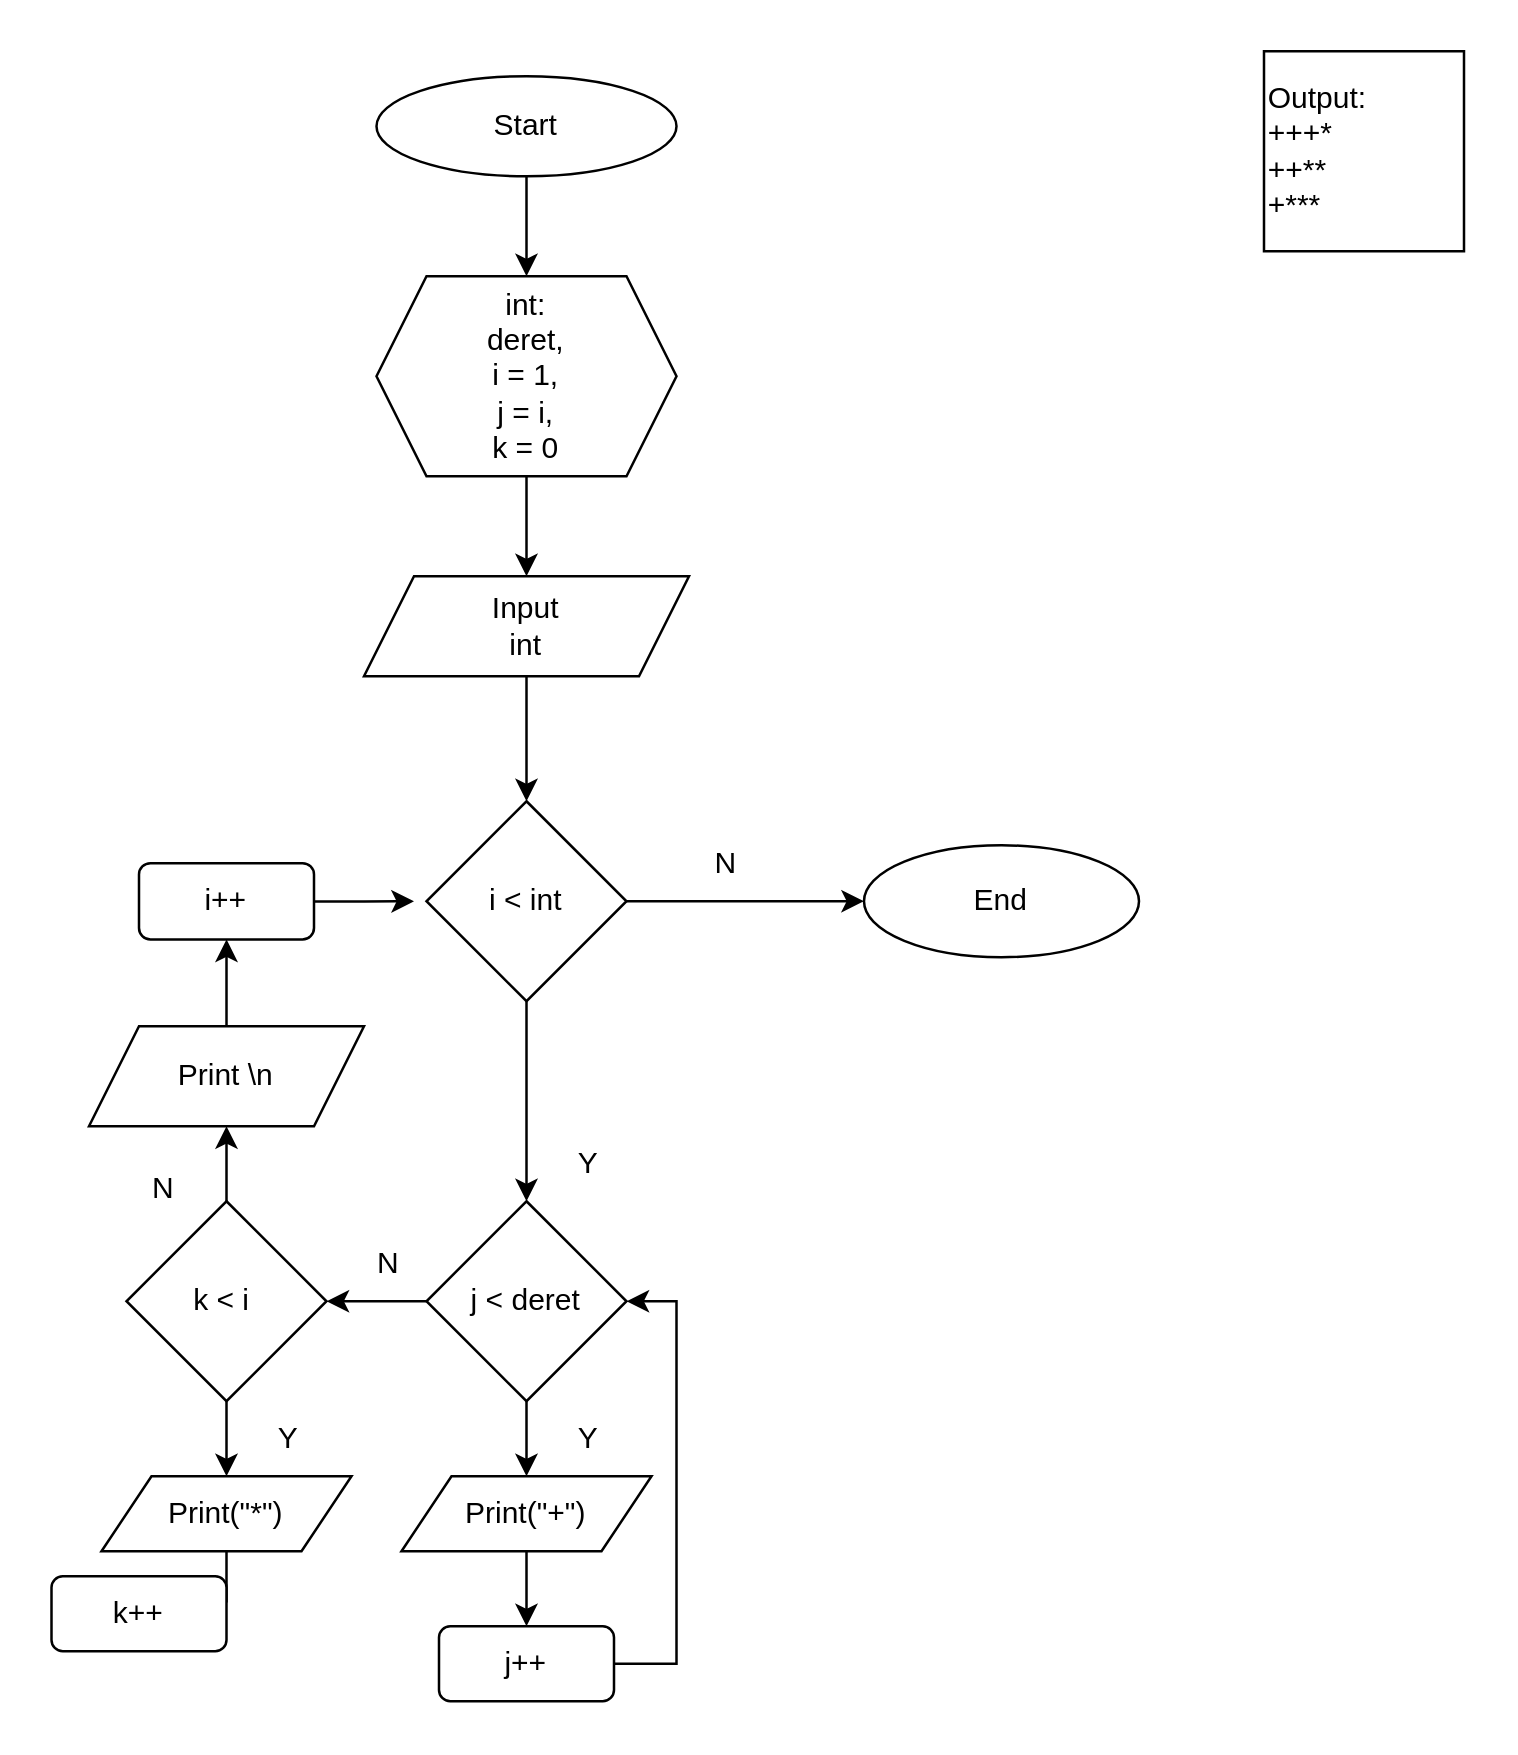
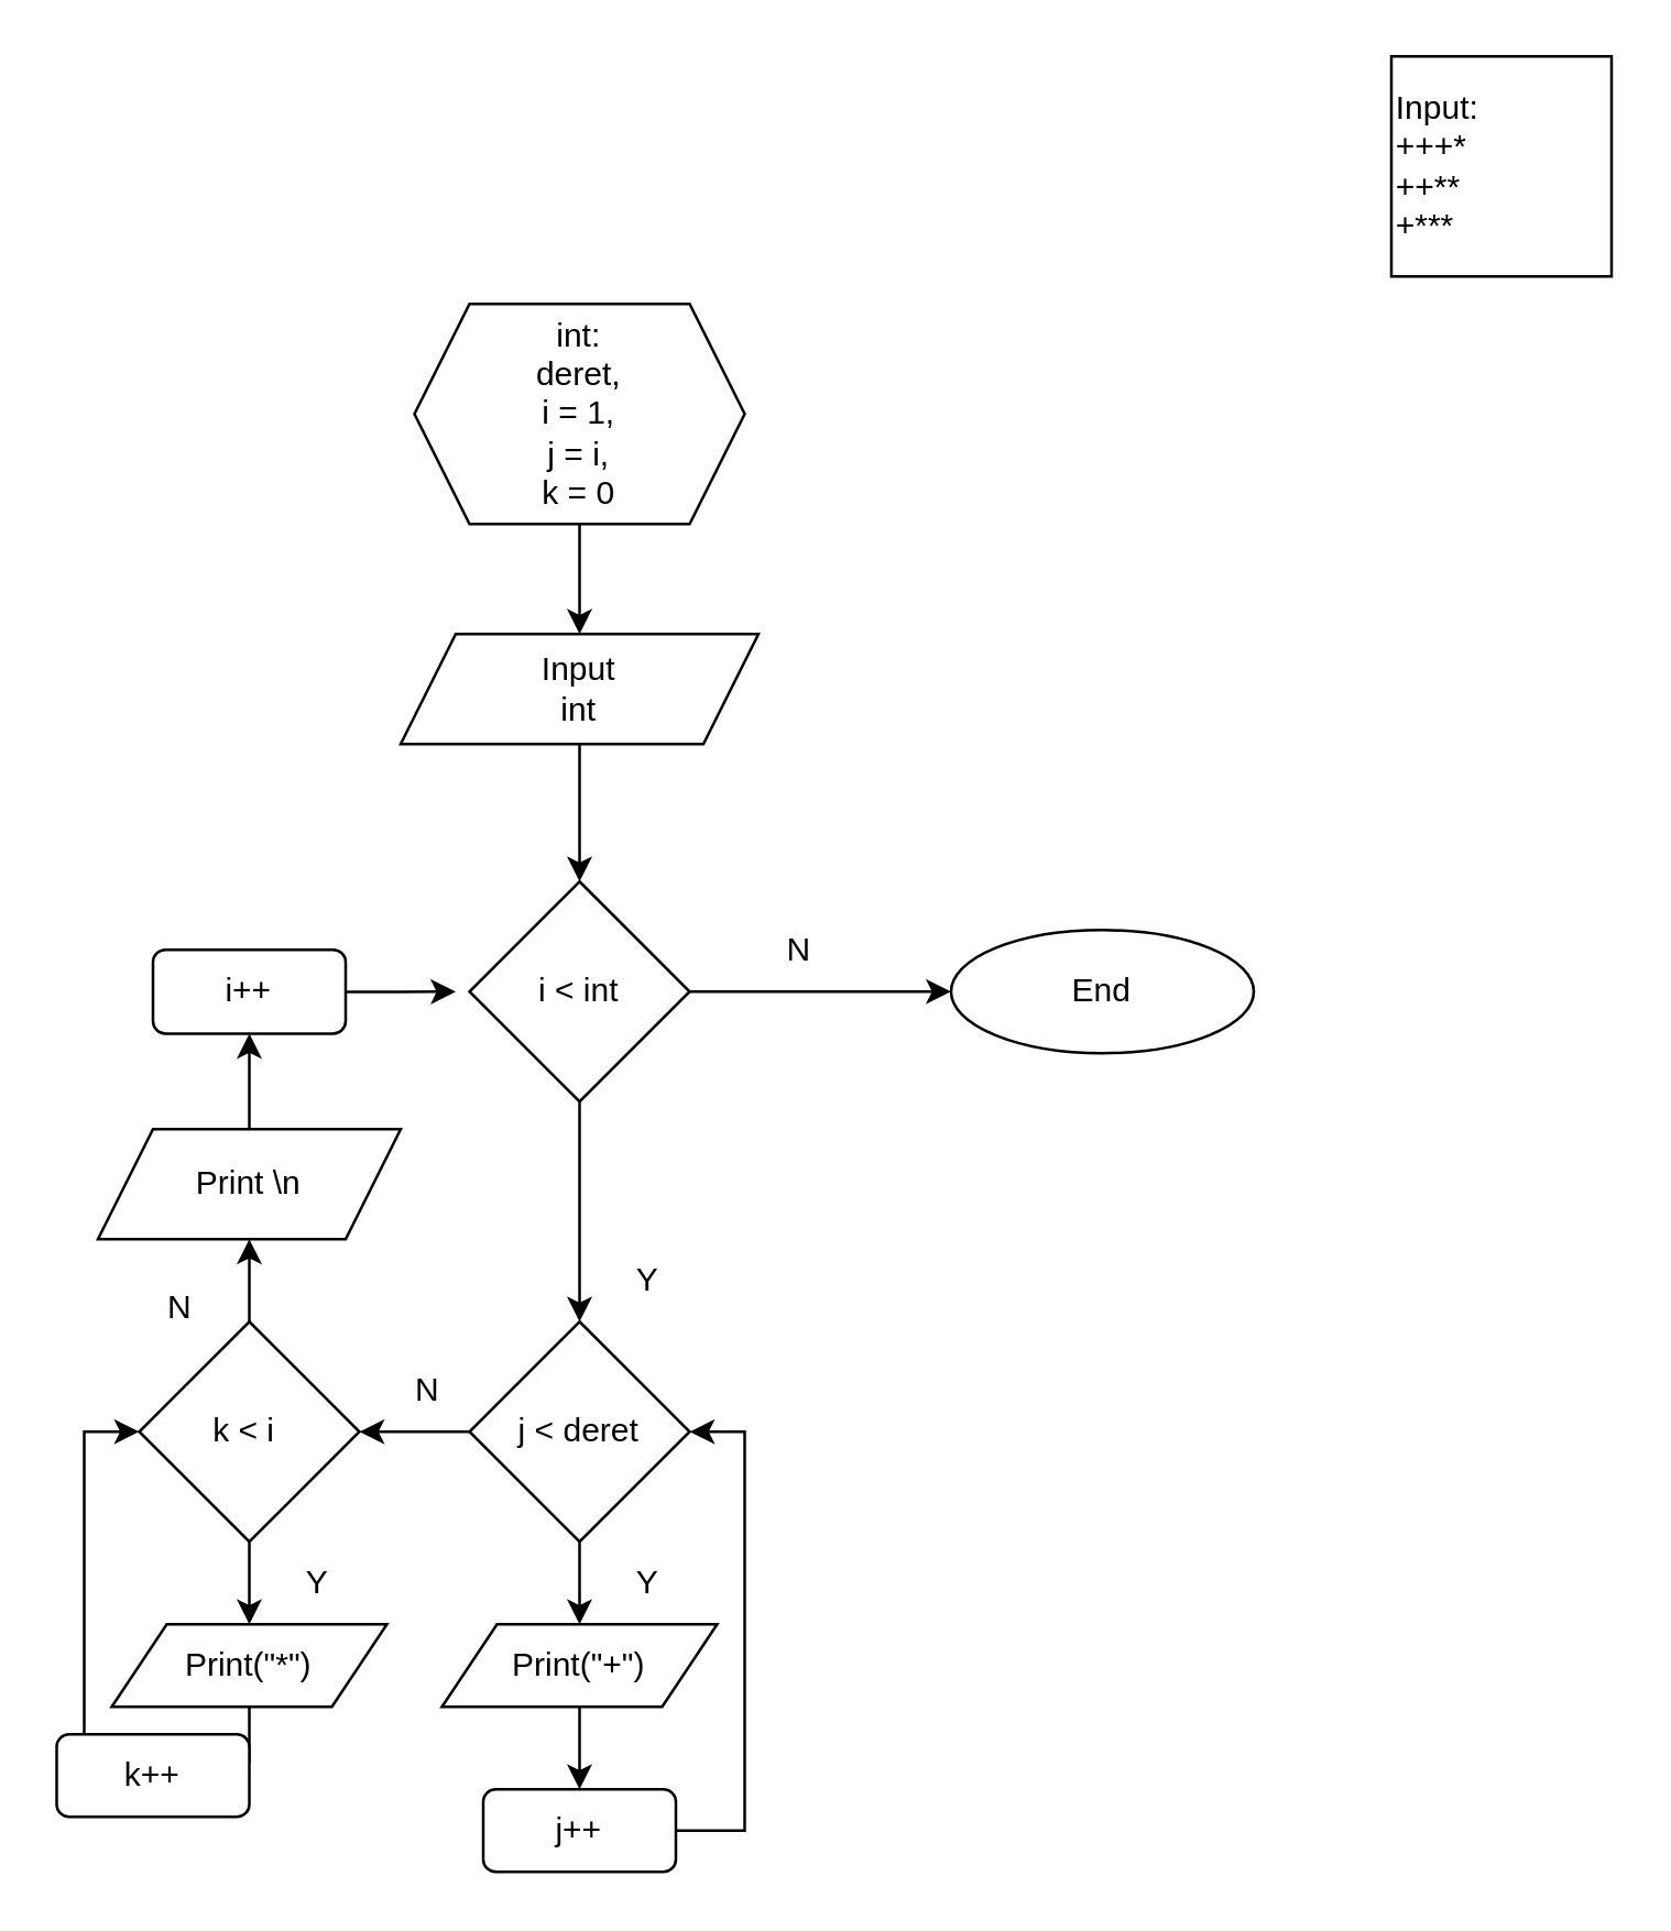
- <mxCell id="4" value="Start" style="ellipse;whiteSpace=wrap;html=1;" vertex="1" parent="1"><mxGeometry x="150" y="30" width="120" height="40" as="geometry" /></mxCell>
- <mxCell id="2" value="Output:&lt;div&gt;+++*&lt;/div&gt;&lt;div&gt;++**&lt;br&gt;+***&lt;/div&gt;" style="whiteSpace=wrap;html=1;aspect=fixed;align=left;" parent="1" vertex="1"><mxGeometry x="505" y="20" width="80" height="80" as="geometry" /></mxCell>
+ <mxCell id="2" value="Input:&lt;div&gt;+++*&lt;/div&gt;&lt;div&gt;++**&lt;br&gt;+***&lt;/div&gt;" style="whiteSpace=wrap;html=1;aspect=fixed;align=left;" parent="1" vertex="1"><mxGeometry x="505" y="20" width="80" height="80" as="geometry" /></mxCell>
- <mxCell id="3" style="edgeStyle=orthogonalEdgeStyle;rounded=0;orthogonalLoop=1;jettySize=auto;html=1;exitX=0.5;exitY=1;exitDx=0;exitDy=0;entryX=0.5;entryY=0;entryDx=0;entryDy=0;" edge="1" parent="1" source="4" target="6"><mxGeometry relative="1" as="geometry" /></mxCell>
+ <mxCell id="26" style="edgeStyle=orthogonalEdgeStyle;rounded=0;orthogonalLoop=1;jettySize=auto;html=1;entryX=0;entryY=0.5;entryDx=0;entryDy=0;" edge="1" parent="1" source="27" target="23"><mxGeometry relative="1" as="geometry"><Array as="points"><mxPoint x="30" y="660" /><mxPoint x="30" y="520" /></Array></mxGeometry></mxCell>
